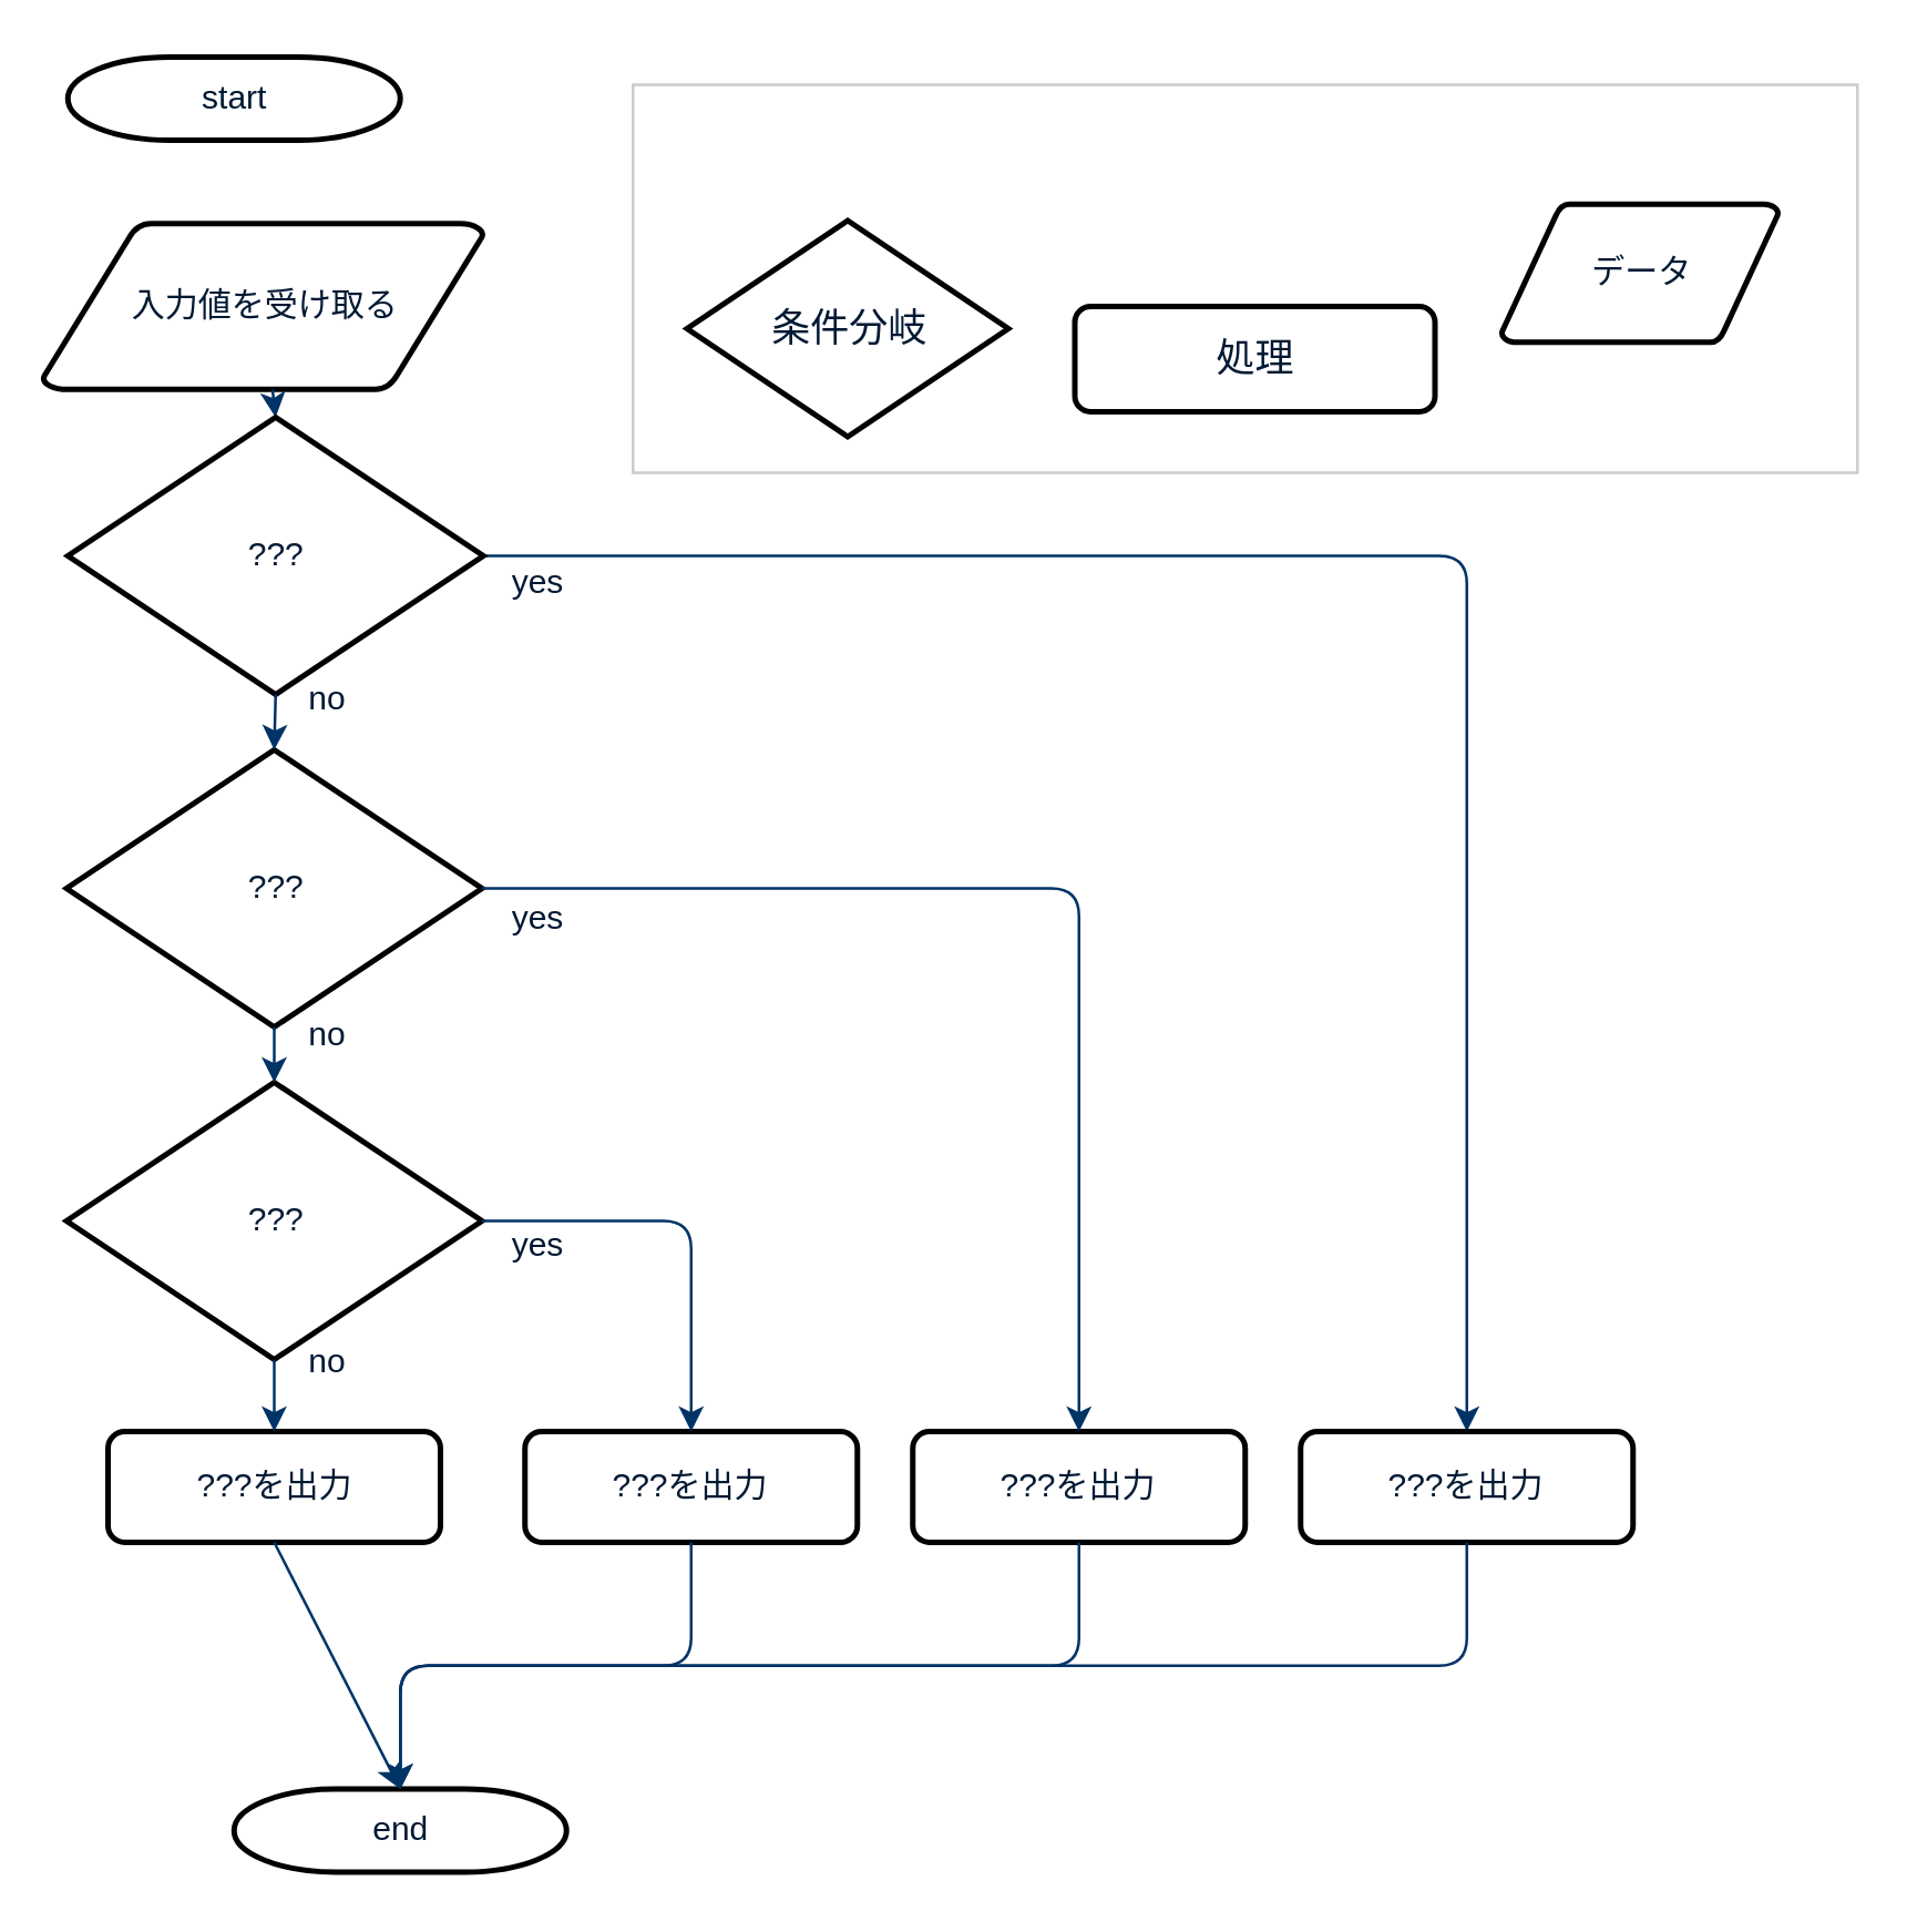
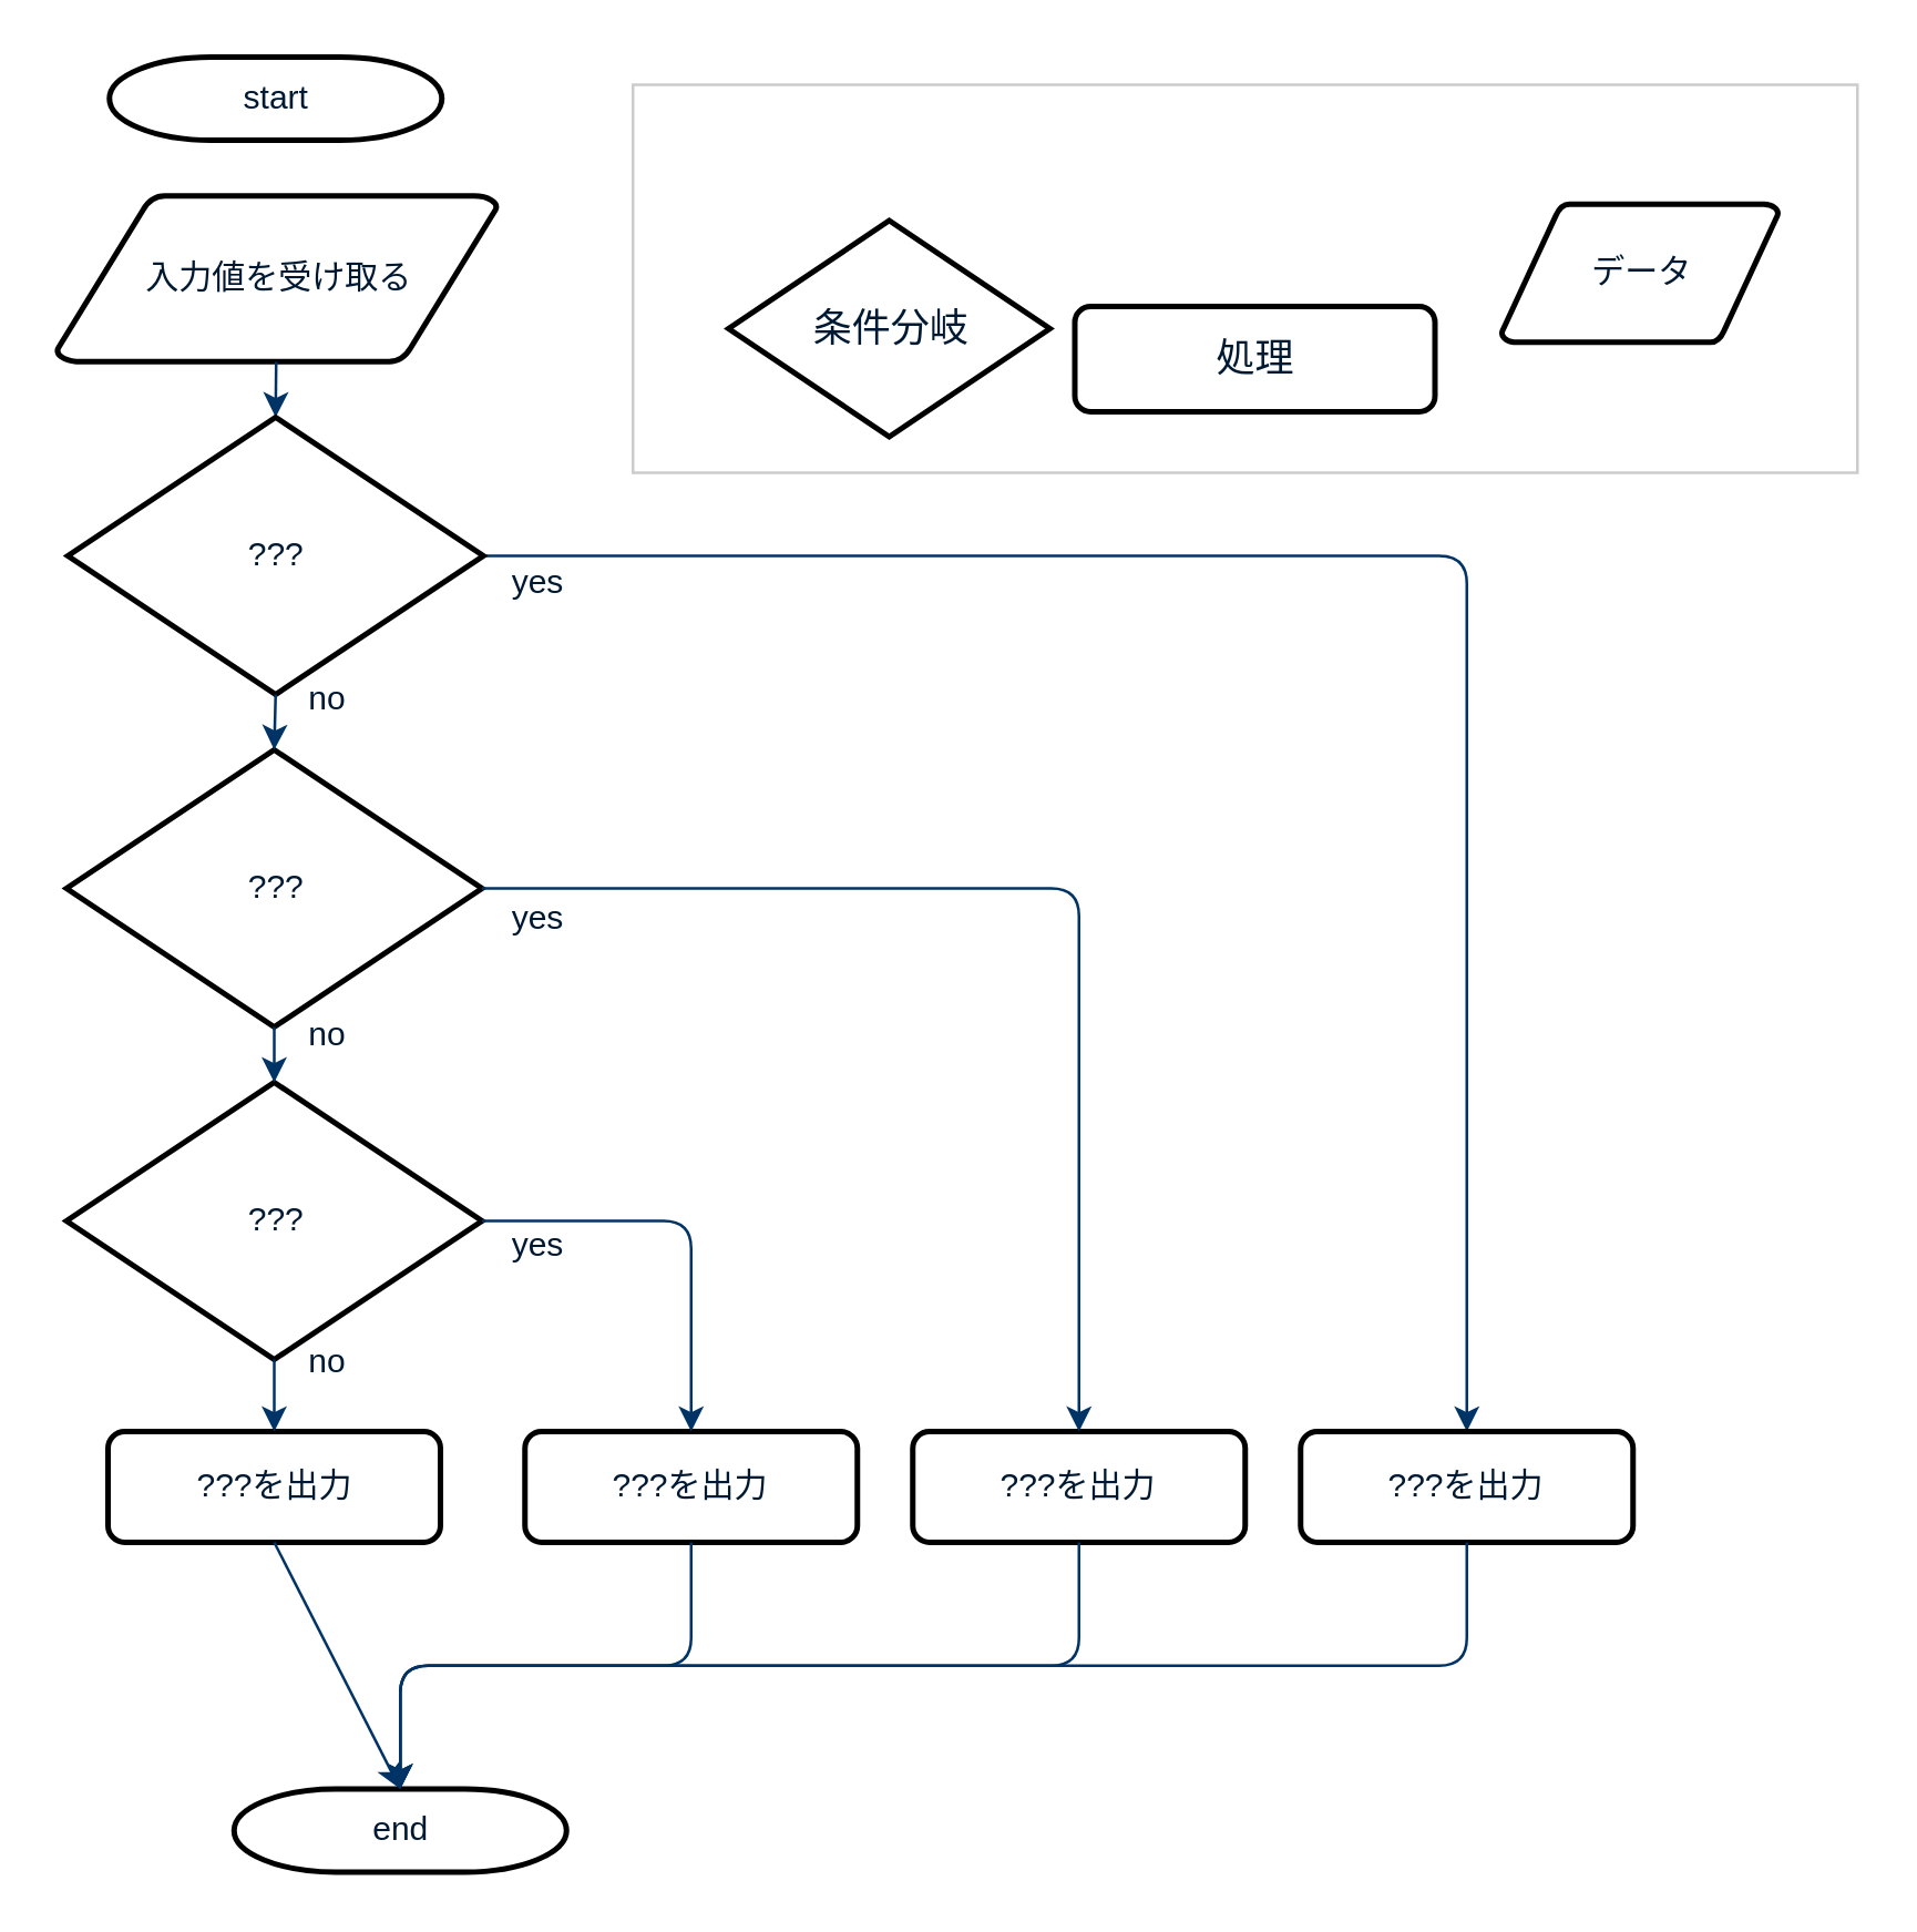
- <mxCell id="2" value="start" style="shape=mxgraph.flowchart.terminator;fillColor=#FFFFFF;strokeColor=#000000;strokeWidth=2;gradientColor=none;gradientDirection=north;fontColor=#001933;fontStyle=0;html=1;" parent="1" vertex="1"><mxGeometry x="24" y="20" width="120" height="30" as="geometry" /></mxCell>
+ <mxCell id="2" value="start" style="shape=mxgraph.flowchart.terminator;fillColor=#FFFFFF;strokeColor=#000000;strokeWidth=2;gradientColor=none;gradientDirection=north;fontColor=#001933;fontStyle=0;html=1;" parent="1" vertex="1"><mxGeometry x="39" y="20" width="120" height="30" as="geometry" /></mxCell>
- <mxCell id="3" value="入力値を受け取る" style="shape=mxgraph.flowchart.data;fillColor=#FFFFFF;strokeColor=#000000;strokeWidth=2;gradientColor=none;gradientDirection=north;fontColor=#001933;fontStyle=0;html=1;" parent="1" vertex="1"><mxGeometry x="15" y="80" width="159" height="60" as="geometry" /></mxCell>
+ <mxCell id="3" value="入力値を受け取る" style="shape=mxgraph.flowchart.data;fillColor=#FFFFFF;strokeColor=#000000;strokeWidth=2;gradientColor=none;gradientDirection=north;fontColor=#001933;fontStyle=0;html=1;" parent="1" vertex="1"><mxGeometry x="20" y="70" width="159" height="60" as="geometry" /></mxCell>
- <mxCell id="31" value="&lt;span style=&quot;font-size: 14px&quot;&gt;条件分岐&lt;/span&gt;" style="shape=mxgraph.flowchart.decision;fillColor=#FFFFFF;strokeColor=#000000;strokeWidth=2;gradientColor=none;gradientDirection=north;fontColor=#001933;fontStyle=0;html=1;" parent="1" vertex="1"><mxGeometry x="247.5" y="79" width="116" height="78" as="geometry" /></mxCell>
+ <mxCell id="31" value="&lt;span style=&quot;font-size: 14px&quot;&gt;条件分岐&lt;/span&gt;" style="shape=mxgraph.flowchart.decision;fillColor=#FFFFFF;strokeColor=#000000;strokeWidth=2;gradientColor=none;gradientDirection=north;fontColor=#001933;fontStyle=0;html=1;" parent="1" vertex="1"><mxGeometry x="262.5" y="79" width="116" height="78" as="geometry" /></mxCell>
